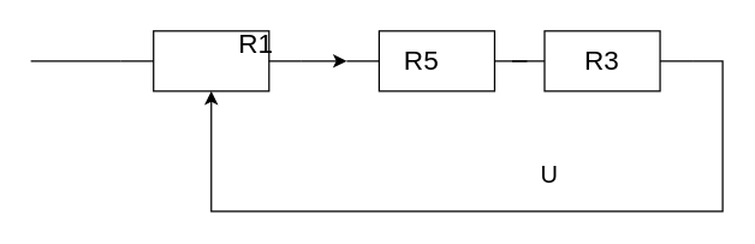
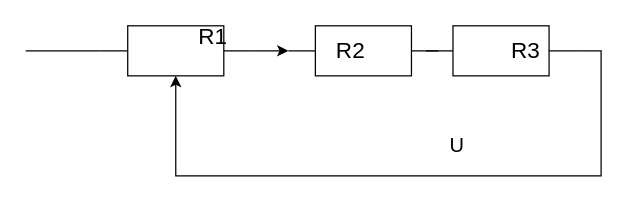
- <mxCell id="8" value="&lt;font style=&quot;font-size: 18px&quot;&gt;R5&lt;/font&gt;" style="text;html=1;strokeColor=none;fillColor=none;align=center;verticalAlign=middle;whiteSpace=wrap;rounded=0;" parent="1" vertex="1"><mxGeometry x="260" y="30" width="40" height="20" as="geometry" /></mxCell>
+ <mxCell id="8" value="&lt;font style=&quot;font-size: 18px&quot;&gt;R2&lt;/font&gt;" style="text;html=1;strokeColor=none;fillColor=none;align=center;verticalAlign=middle;whiteSpace=wrap;rounded=0;" parent="1" vertex="1"><mxGeometry x="260" y="30" width="40" height="20" as="geometry" /></mxCell>
- <mxCell id="9" value="&lt;font style=&quot;font-size: 18px&quot;&gt;R3&lt;/font&gt;" style="text;html=1;strokeColor=none;fillColor=none;align=center;verticalAlign=middle;whiteSpace=wrap;rounded=0;" parent="1" vertex="1"><mxGeometry x="380" y="30" width="40" height="20" as="geometry" /></mxCell>
+ <mxCell id="9" value="&lt;font style=&quot;font-size: 18px&quot;&gt;R3&lt;/font&gt;" style="text;html=1;strokeColor=none;fillColor=none;align=center;verticalAlign=middle;whiteSpace=wrap;rounded=0;" parent="1" vertex="1"><mxGeometry x="400" y="30" width="40" height="20" as="geometry" /></mxCell>
